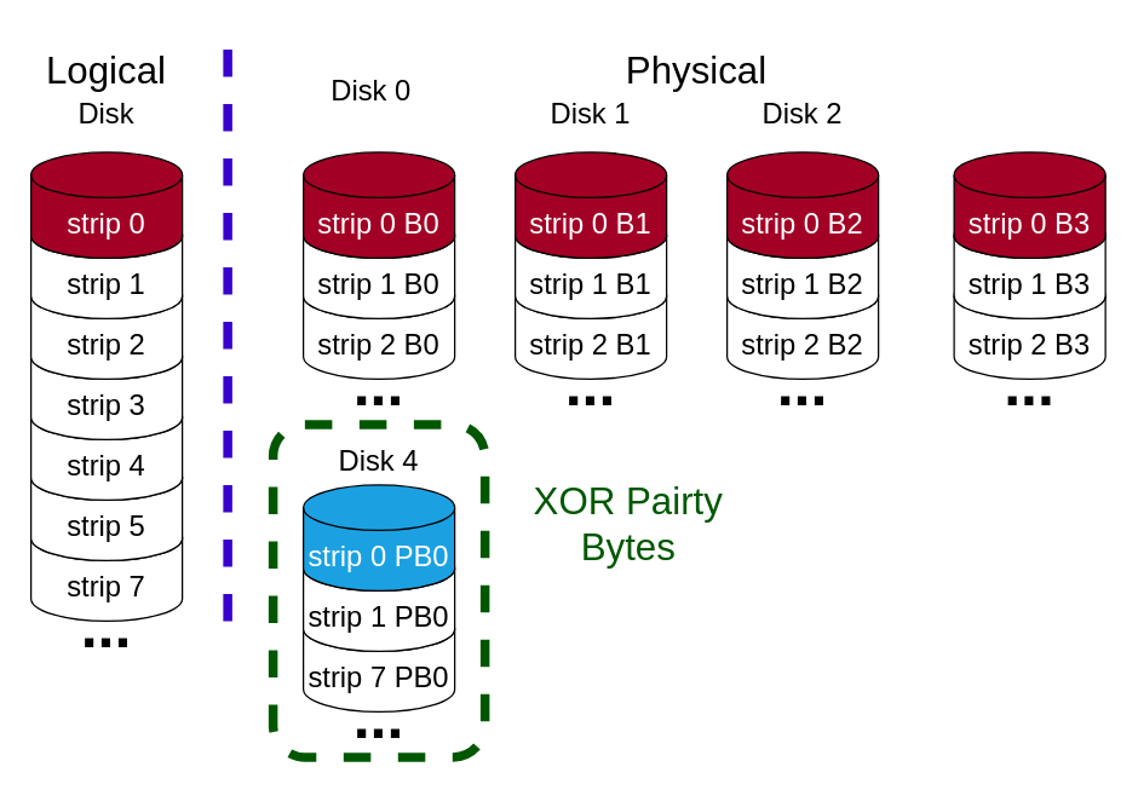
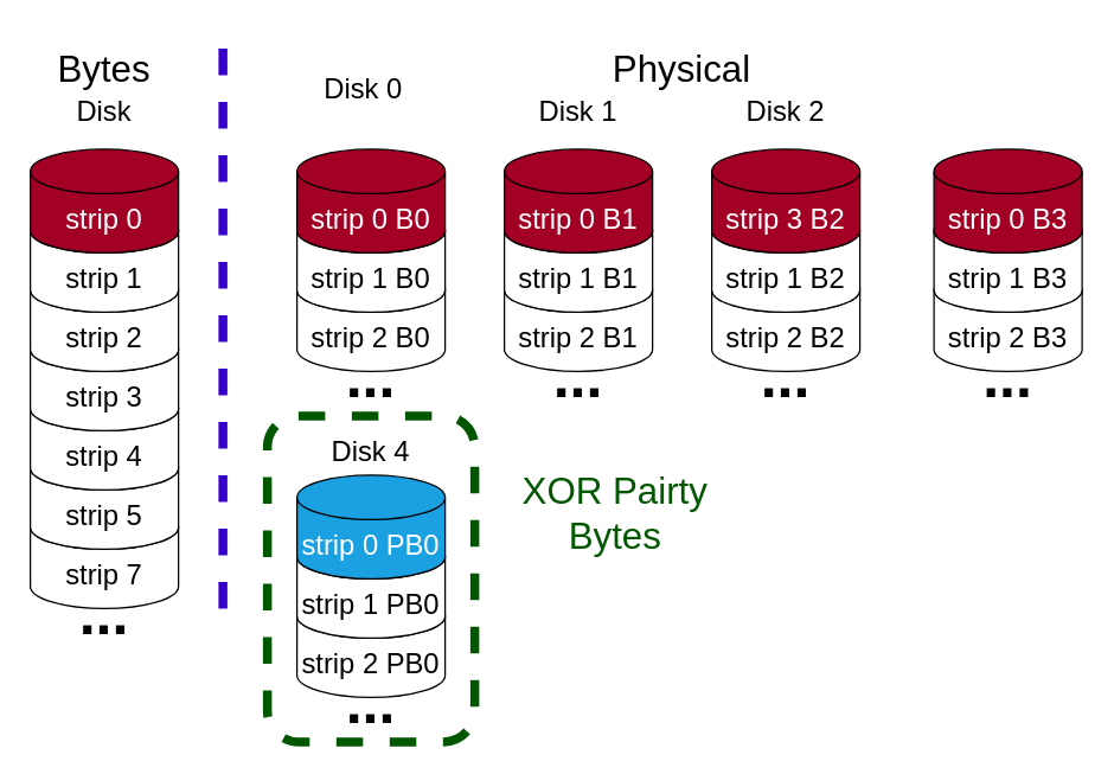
- <mxCell id="14" value="Logical" style="text;html=1;strokeColor=none;fillColor=none;align=center;verticalAlign=middle;whiteSpace=wrap;rounded=0;fontSize=25;" vertex="1" parent="1"><mxGeometry x="25" y="20" width="90" height="50" as="geometry" /></mxCell>
+ <mxCell id="14" value="Bytes" style="text;html=1;strokeColor=none;fillColor=none;align=center;verticalAlign=middle;whiteSpace=wrap;rounded=0;fontSize=25;" vertex="1" parent="1"><mxGeometry x="25" y="20" width="90" height="50" as="geometry" /></mxCell>
- <mxCell id="20" value="strip 0 B2" style="shape=cylinder3;whiteSpace=wrap;html=1;boundedLbl=1;backgroundOutline=1;size=15;fontSize=19;fillColor=#a20025;fontColor=#ffffff;strokeColor=#000000;" vertex="1" parent="1"><mxGeometry x="480" y="100" width="100" height="70" as="geometry" /></mxCell>
+ <mxCell id="20" value="strip 3 B2" style="shape=cylinder3;whiteSpace=wrap;html=1;boundedLbl=1;backgroundOutline=1;size=15;fontSize=19;fillColor=#a20025;fontColor=#ffffff;strokeColor=#000000;" vertex="1" parent="1"><mxGeometry x="480" y="100" width="100" height="70" as="geometry" /></mxCell>
- <mxCell id="34" value="&lt;span&gt;strip 7 PB0&lt;/span&gt;" style="shape=cylinder3;whiteSpace=wrap;html=1;boundedLbl=1;backgroundOutline=1;size=15;fontSize=19;strokeColor=#000000;fontColor=#000000;" vertex="1" parent="1"><mxGeometry x="200" y="400" width="100" height="70" as="geometry" /></mxCell>
+ <mxCell id="34" value="&lt;span&gt;strip 2 PB0&lt;/span&gt;" style="shape=cylinder3;whiteSpace=wrap;html=1;boundedLbl=1;backgroundOutline=1;size=15;fontSize=19;strokeColor=#000000;fontColor=#000000;" vertex="1" parent="1"><mxGeometry x="200" y="400" width="100" height="70" as="geometry" /></mxCell>
